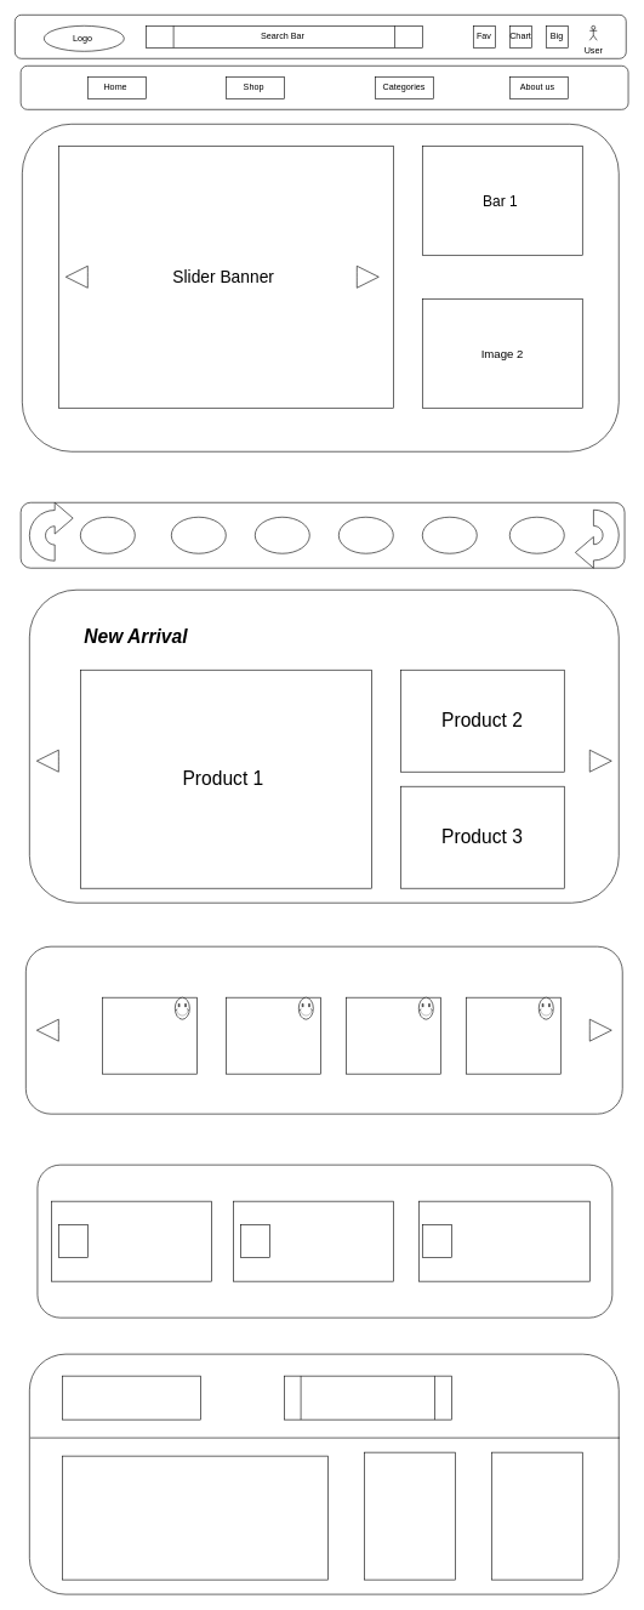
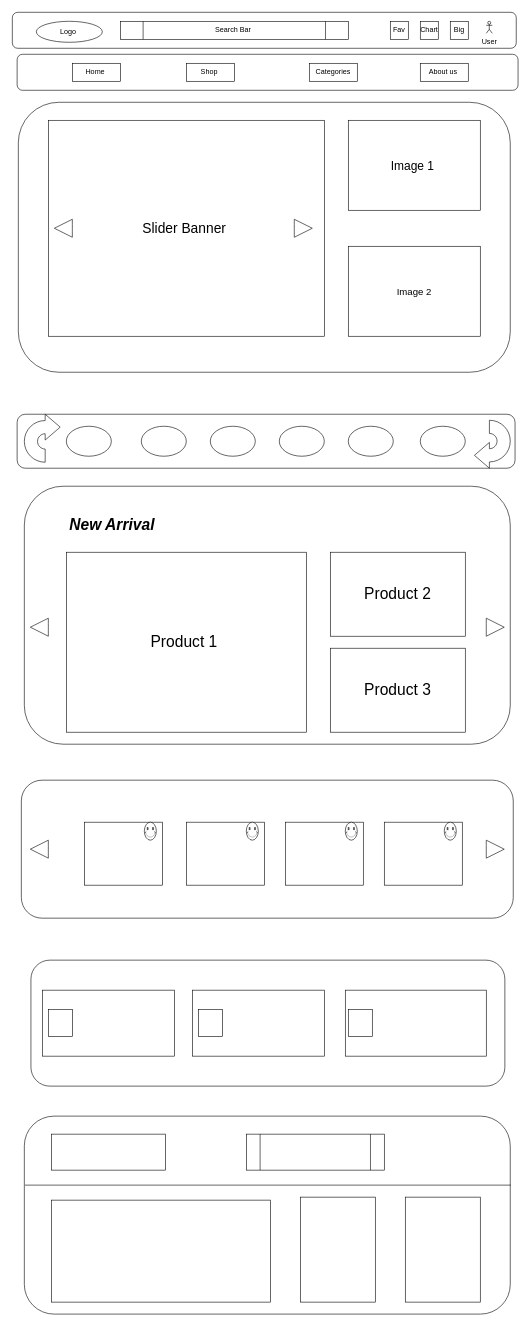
- <mxCell id="18" value="&lt;font style=&quot;font-size: 20px;&quot;&gt;Bar 1&amp;nbsp;&lt;/font&gt;" style="rounded=0;whiteSpace=wrap;html=1;" parent="1" vertex="1"><mxGeometry x="580" y="200" width="220" height="150" as="geometry" /></mxCell>
+ <mxCell id="18" value="&lt;font style=&quot;font-size: 20px;&quot;&gt;Image 1&amp;nbsp;&lt;/font&gt;" style="rounded=0;whiteSpace=wrap;html=1;" parent="1" vertex="1"><mxGeometry x="580" y="200" width="220" height="150" as="geometry" /></mxCell>
- <mxCell id="58" value="Input&amp;nbsp;" style="shape=process;whiteSpace=wrap;html=1;backgroundOutline=1;labelBackgroundColor=none;strokeWidth=1;fontSize=20;fontColor=#FFFFFF;" parent="1" vertex="1"><mxGeometry x="390" y="1890" width="230" height="60" as="geometry" /></mxCell>
+ <mxCell id="58" value="Input&amp;nbsp;" style="shape=process;whiteSpace=wrap;html=1;backgroundOutline=1;labelBackgroundColor=none;strokeWidth=1;fontSize=20;fontColor=#FFFFFF;" parent="1" vertex="1"><mxGeometry x="410" y="1890" width="230" height="60" as="geometry" /></mxCell>
